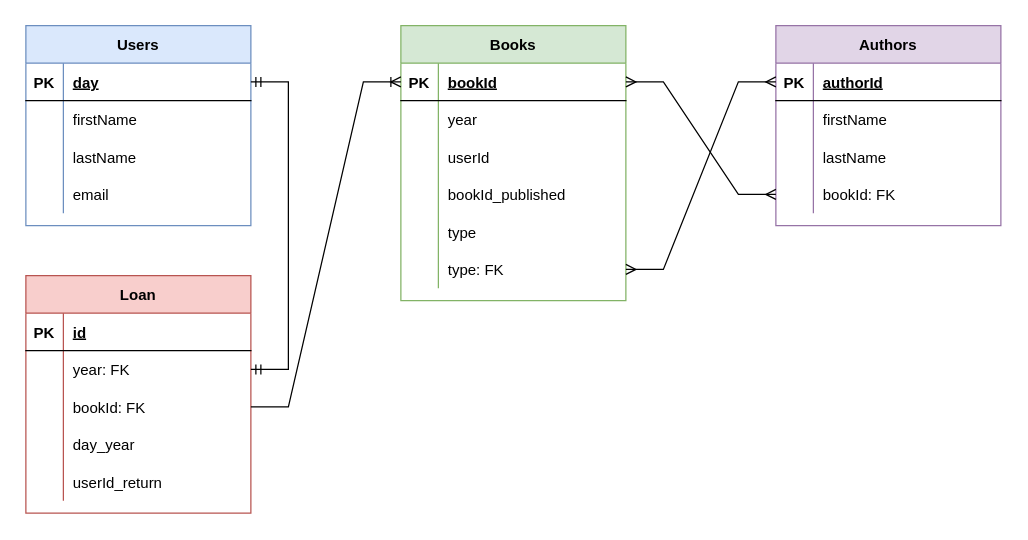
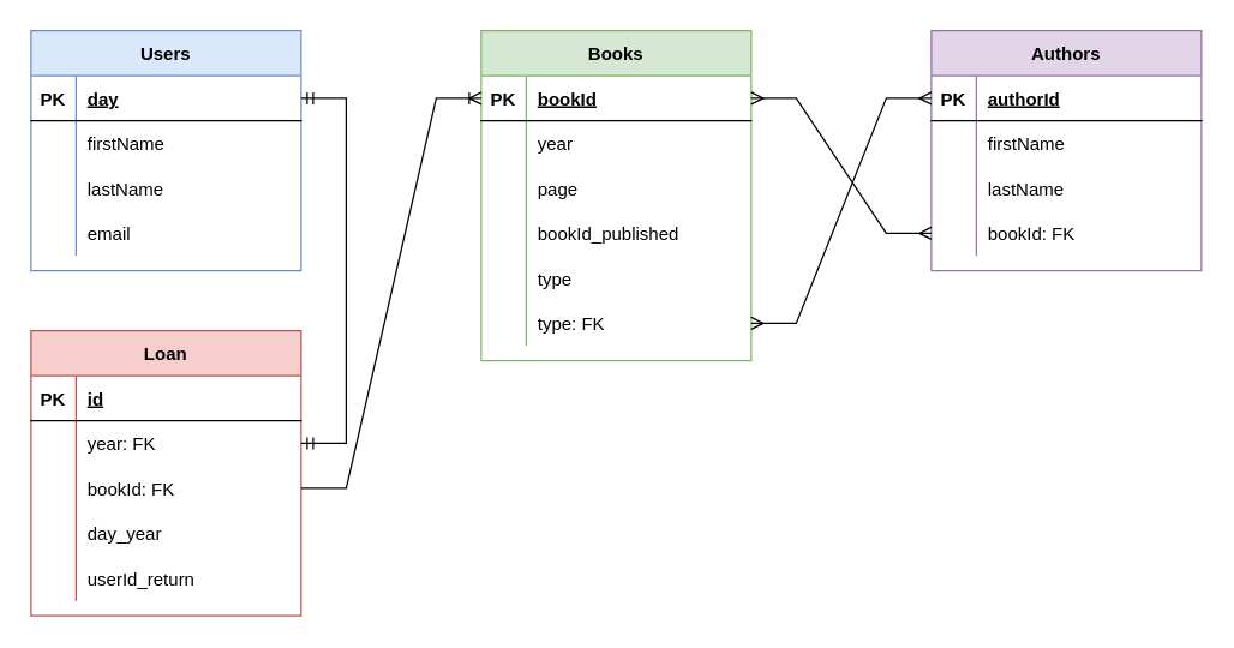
- <mxCell id="24" value="userId" style="shape=partialRectangle;connectable=0;fillColor=none;top=0;left=0;bottom=0;right=0;align=left;spacingLeft=6;overflow=hidden;" parent="22" vertex="1"><mxGeometry x="30" width="150" height="30" as="geometry"><mxRectangle width="150" height="30" as="alternateBounds" /></mxGeometry></mxCell>
+ <mxCell id="24" value="page" style="shape=partialRectangle;connectable=0;fillColor=none;top=0;left=0;bottom=0;right=0;align=left;spacingLeft=6;overflow=hidden;" parent="22" vertex="1"><mxGeometry x="30" width="150" height="30" as="geometry"><mxRectangle width="150" height="30" as="alternateBounds" /></mxGeometry></mxCell>
